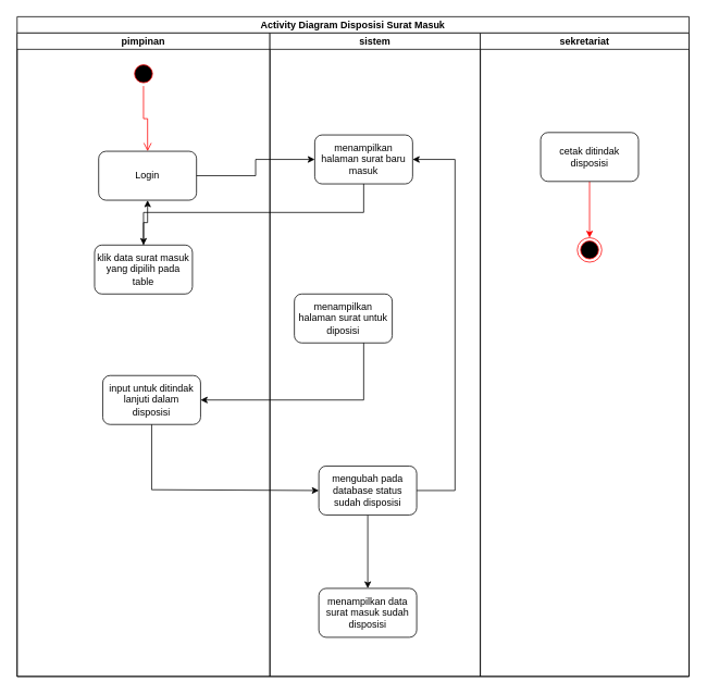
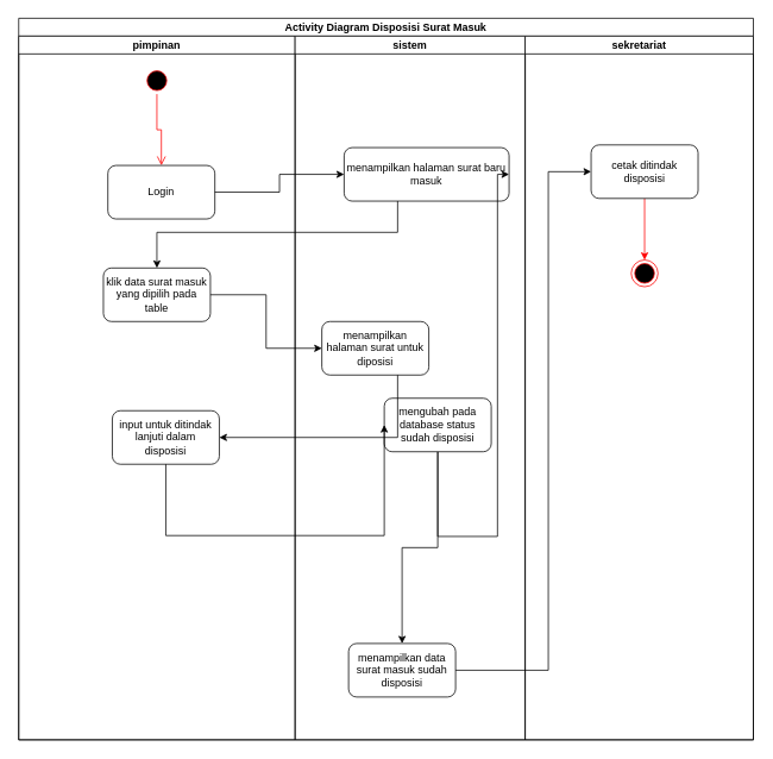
- <mxCell id="10" value="menampilkan halaman surat baru masuk" style="rounded=1;whiteSpace=wrap;html=1;" vertex="1" parent="9"><mxGeometry x="55" y="125" width="120" height="60" as="geometry" /></mxCell>
+ <mxCell id="10" value="menampilkan halaman surat baru masuk" style="rounded=1;whiteSpace=wrap;html=1;" vertex="1" parent="9"><mxGeometry x="55" y="125" width="185" height="60" as="geometry" /></mxCell>
- <mxCell id="22" style="edgeStyle=orthogonalEdgeStyle;rounded=0;orthogonalLoop=1;jettySize=auto;html=1;" edge="1" parent="2" source="7" target="6"><mxGeometry relative="1" as="geometry" /></mxCell>
+ <mxCell id="22" style="edgeStyle=orthogonalEdgeStyle;rounded=0;orthogonalLoop=1;jettySize=auto;html=1;entryX=0;entryY=0.5;entryDx=0;entryDy=0;" edge="1" parent="2" source="7" target="11"><mxGeometry relative="1" as="geometry" /></mxCell>
- <mxCell id="14" value="mengubah pada database status sudah disposisi" style="rounded=1;whiteSpace=wrap;html=1;" vertex="1" parent="9"><mxGeometry x="60" y="531" width="120" height="60" as="geometry" /></mxCell>
+ <mxCell id="14" value="mengubah pada database status sudah disposisi" style="rounded=1;whiteSpace=wrap;html=1;" vertex="1" parent="9"><mxGeometry x="100" y="406" width="120" height="60" as="geometry" /></mxCell>
+ <mxCell id="25" style="edgeStyle=orthogonalEdgeStyle;rounded=0;orthogonalLoop=1;jettySize=auto;html=1;entryX=0;entryY=0.5;entryDx=0;entryDy=0;" edge="1" parent="2" source="15" target="18"><mxGeometry relative="1" as="geometry"><Array as="points"><mxPoint x="594" y="731" /><mxPoint x="594" y="172" /></Array></mxGeometry></mxCell>
